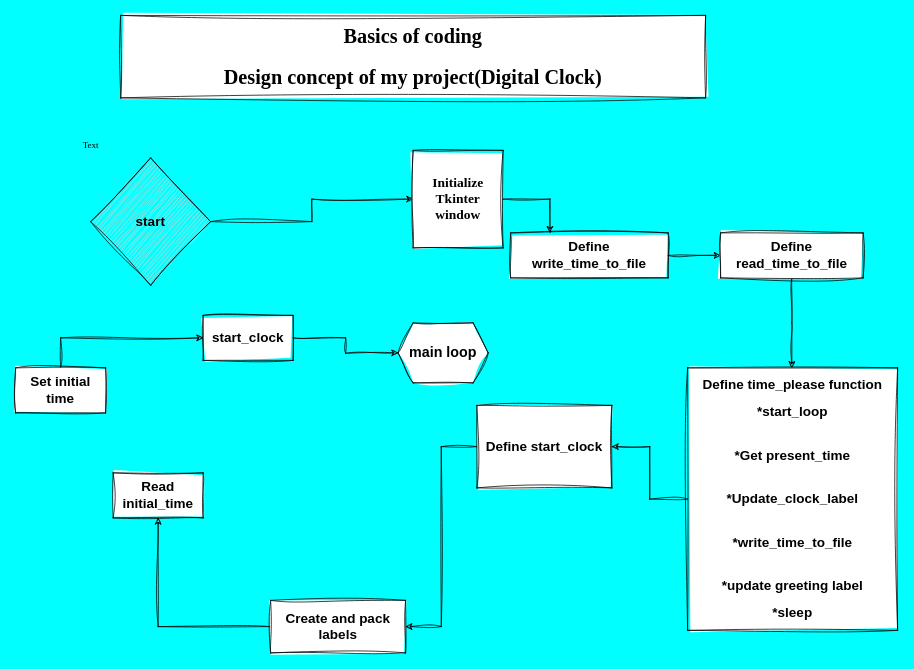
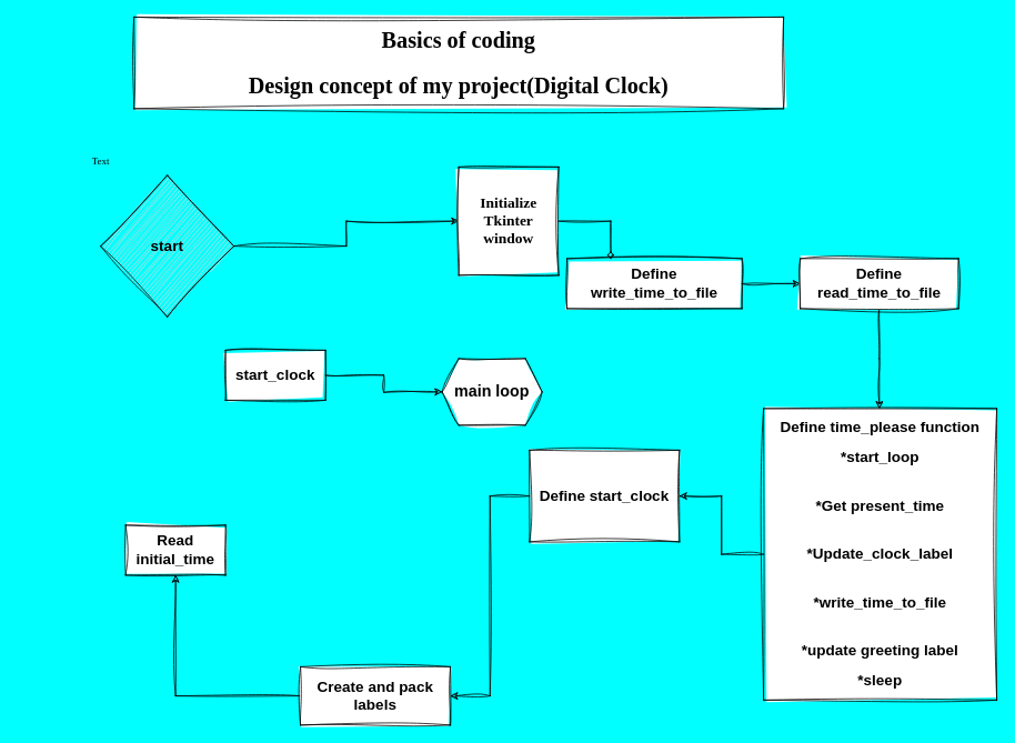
- <mxCell id="4" style="edgeStyle=orthogonalEdgeStyle;rounded=0;orthogonalLoop=1;jettySize=auto;html=1;exitX=1;exitY=0.5;exitDx=0;exitDy=0;entryX=0.25;entryY=0;entryDx=0;entryDy=0;labelBackgroundColor=none;fontColor=default;sketch=1;curveFitting=1;jiggle=2;" parent="1" source="5" target="7" edge="1"><mxGeometry relative="1" as="geometry" /></mxCell>
+ <mxCell id="4" style="edgeStyle=orthogonalEdgeStyle;rounded=0;orthogonalLoop=1;jettySize=auto;html=1;exitX=1;exitY=0.5;exitDx=0;exitDy=0;entryX=0.25;entryY=0;entryDx=0;entryDy=0;labelBackgroundColor=none;fontColor=default;sketch=1;curveFitting=1;jiggle=2;endArrow=diamond;" parent="1" source="5" target="7" edge="1"><mxGeometry relative="1" as="geometry" /></mxCell>
- <mxCell id="17" style="edgeStyle=orthogonalEdgeStyle;rounded=0;orthogonalLoop=1;jettySize=auto;html=1;exitX=0.5;exitY=0;exitDx=0;exitDy=0;entryX=0;entryY=0.5;entryDx=0;entryDy=0;labelBackgroundColor=none;fontColor=default;sketch=1;curveFitting=1;jiggle=2;" parent="1" source="18" target="20" edge="1"><mxGeometry relative="1" as="geometry" /></mxCell>
- <mxCell id="18" value="&lt;h2&gt;Set initial time&lt;/h2&gt;" style="rounded=0;whiteSpace=wrap;html=1;labelBackgroundColor=none;sketch=1;curveFitting=1;jiggle=2;" parent="1" vertex="1"><mxGeometry x="20" y="490" width="120" height="60" as="geometry" /></mxCell>
